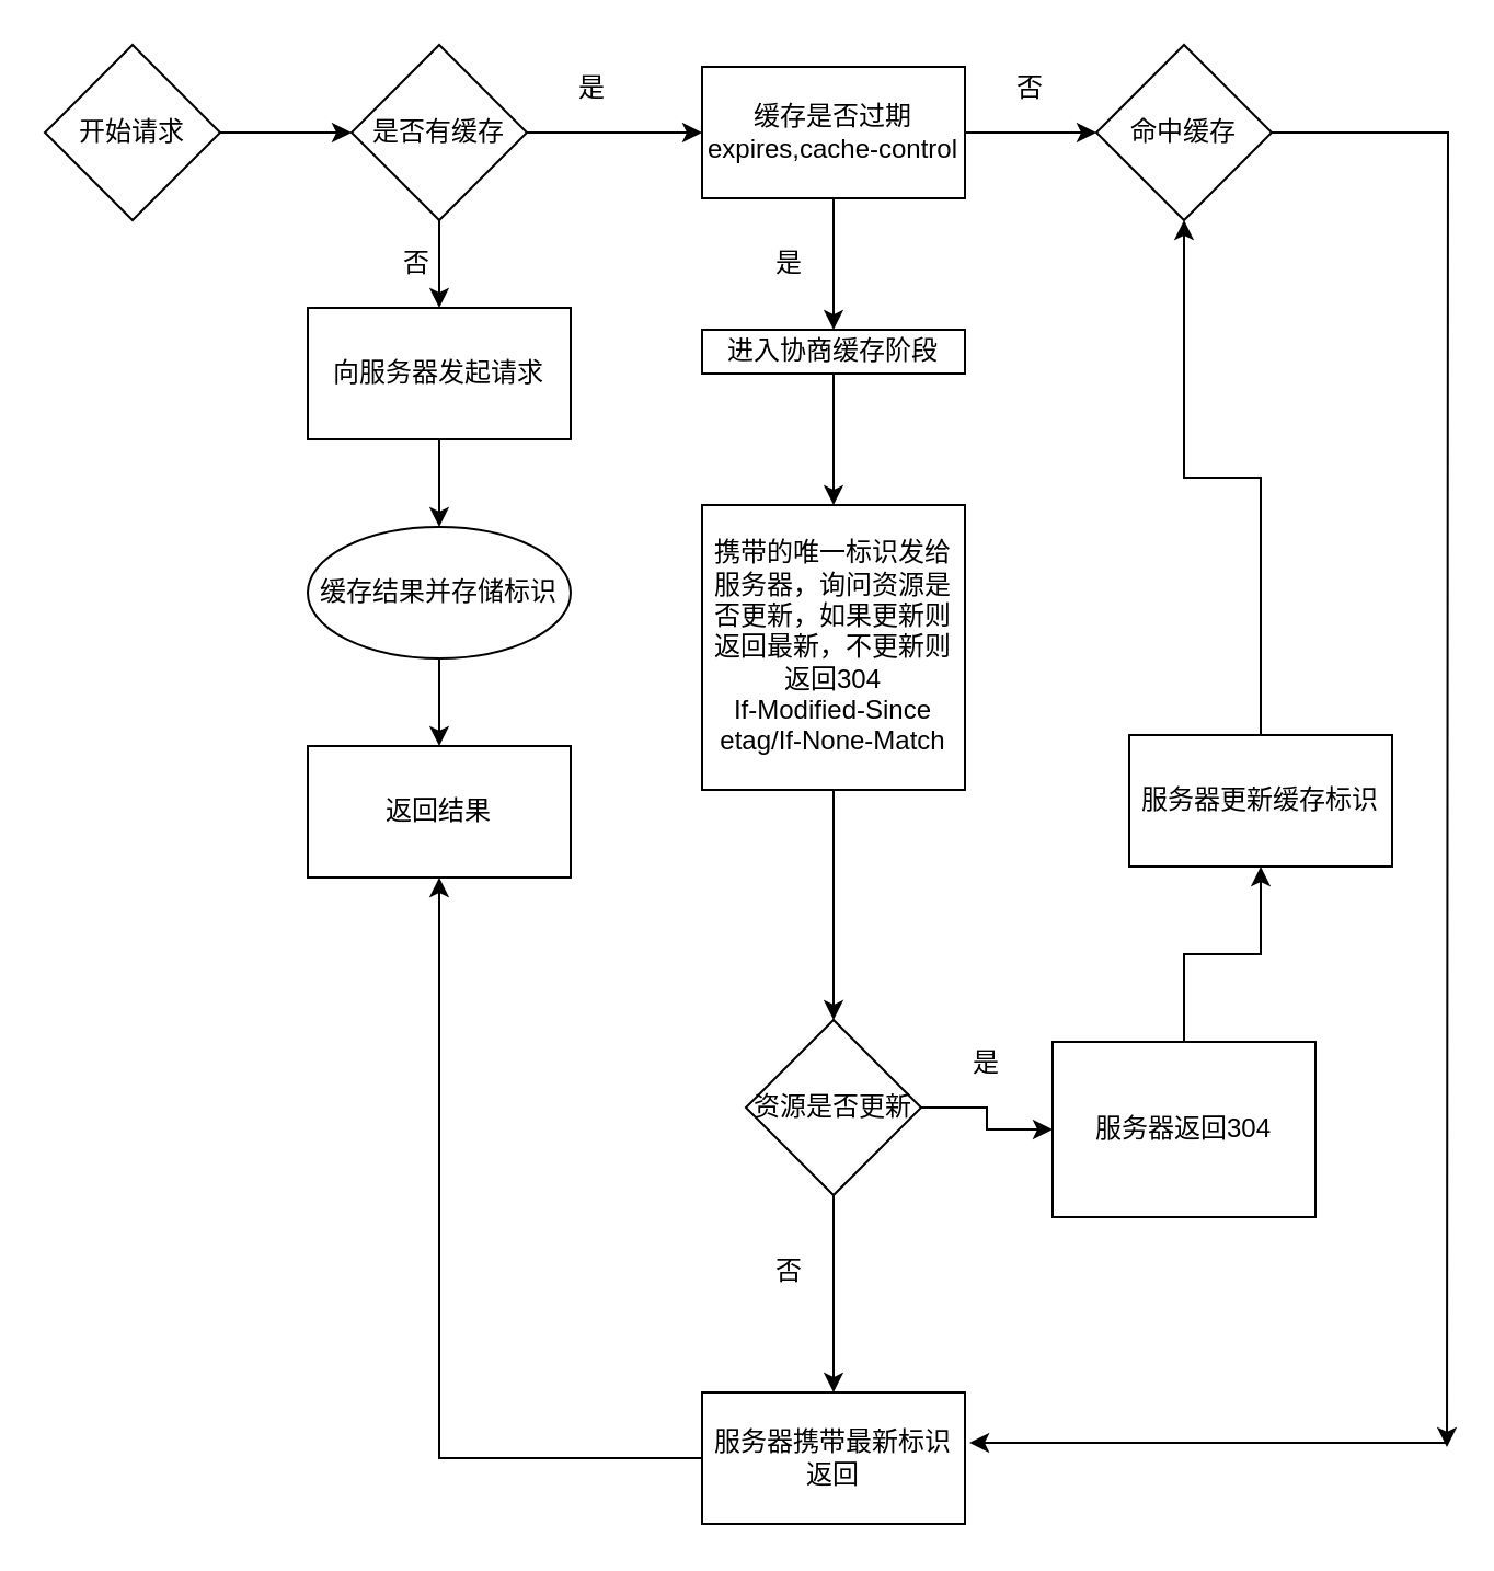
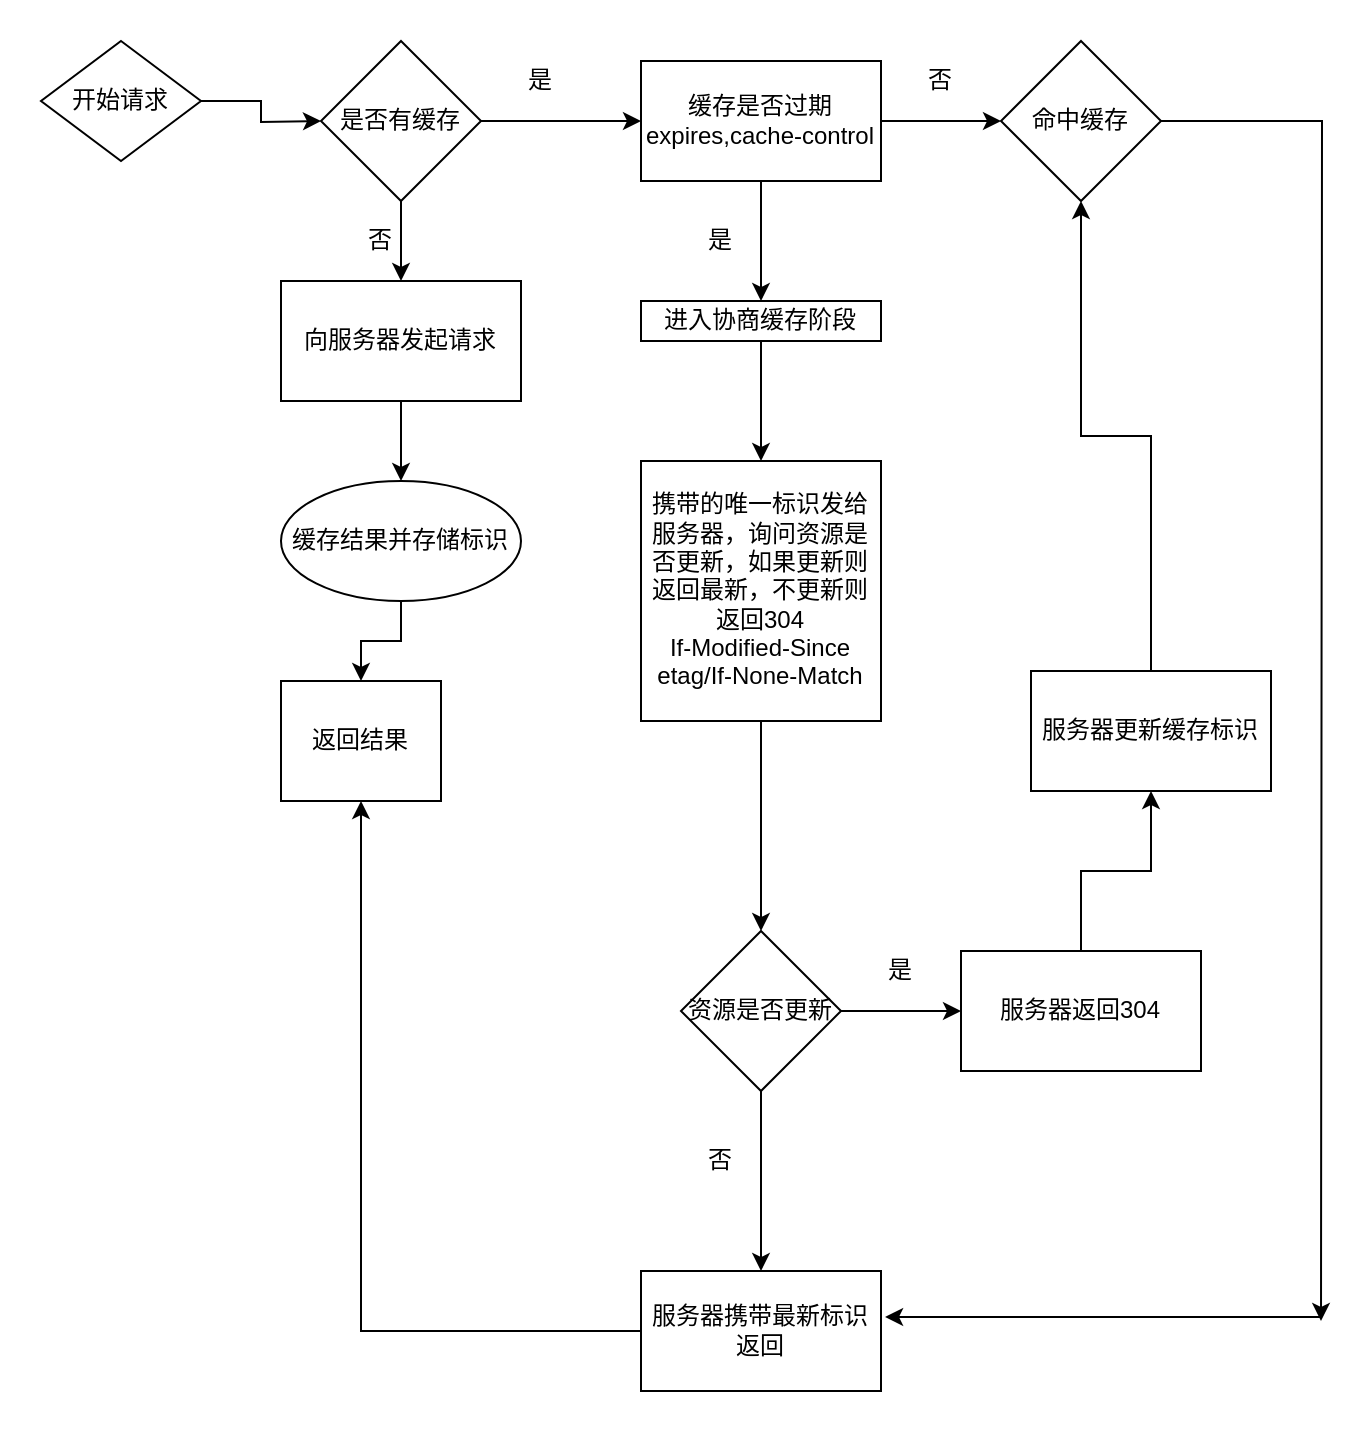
- <mxCell id="3" value="&lt;span&gt;开始请求&lt;/span&gt;" style="rhombus;whiteSpace=wrap;html=1;" vertex="1" parent="1"><mxGeometry x="20" y="20" width="80" height="80" as="geometry" /></mxCell>
+ <mxCell id="3" value="&lt;span&gt;开始请求&lt;/span&gt;" style="rhombus;whiteSpace=wrap;html=1;" vertex="1" parent="1"><mxGeometry x="20" y="20" width="80" height="60" as="geometry" /></mxCell>
- <mxCell id="8" value="返回结果" style="whiteSpace=wrap;html=1;" vertex="1" parent="1"><mxGeometry x="140" y="340" width="120" height="60" as="geometry" /></mxCell>
+ <mxCell id="8" value="返回结果" style="whiteSpace=wrap;html=1;" vertex="1" parent="1"><mxGeometry x="140" y="340" width="80" height="60" as="geometry" /></mxCell>
- <mxCell id="29" value="服务器返回304" style="whiteSpace=wrap;html=1;rounded=0;" vertex="1" parent="1"><mxGeometry x="480" y="475" width="120" height="80" as="geometry" /></mxCell>
+ <mxCell id="29" value="服务器返回304" style="whiteSpace=wrap;html=1;rounded=0;" vertex="1" parent="1"><mxGeometry x="480" y="475" width="120" height="60" as="geometry" /></mxCell>
